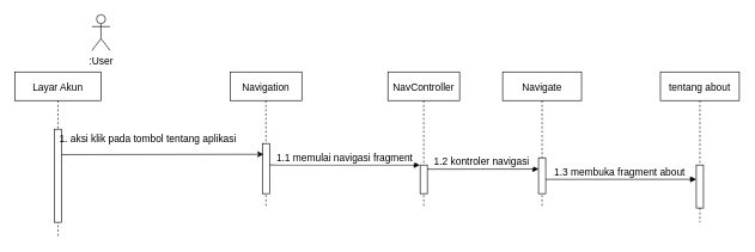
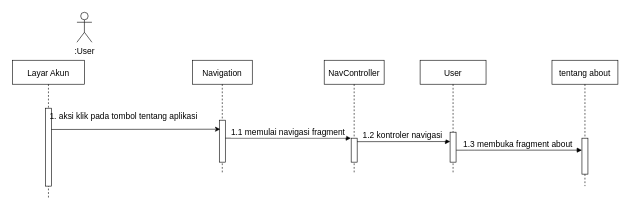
- <mxCell id="12" value="Navigate" style="shape=umlLifeline;perimeter=lifelinePerimeter;container=1;collapsible=0;recursiveResize=0;rounded=0;shadow=0;strokeWidth=1;fontSize=14;" parent="1" vertex="1"><mxGeometry x="700" y="100" width="110" height="190" as="geometry" /></mxCell>
+ <mxCell id="12" value="User" style="shape=umlLifeline;perimeter=lifelinePerimeter;container=1;collapsible=0;recursiveResize=0;rounded=0;shadow=0;strokeWidth=1;fontSize=14;" parent="1" vertex="1"><mxGeometry x="700" y="100" width="110" height="190" as="geometry" /></mxCell>
